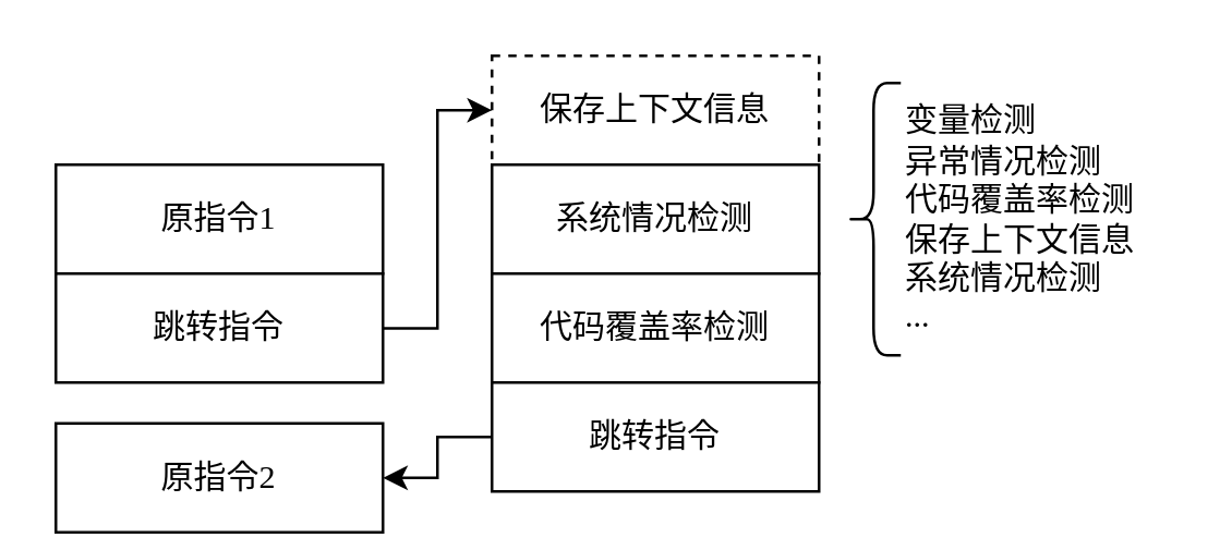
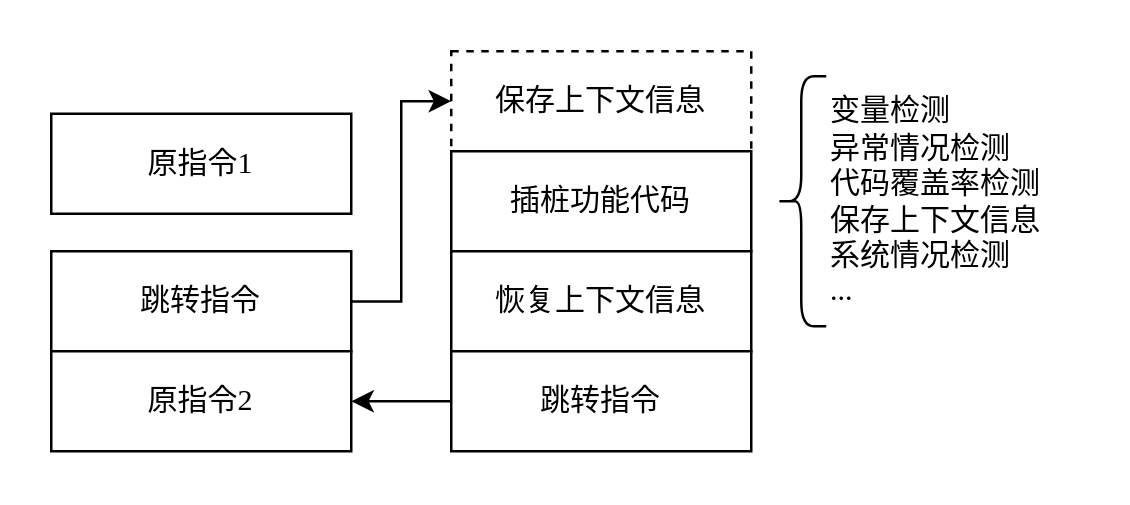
- <mxCell id="2" value="原指令1" style="rounded=0;whiteSpace=wrap;html=1;fontFamily=宋体;" parent="1" vertex="1"><mxGeometry x="20" y="60" width="120" height="40" as="geometry" /></mxCell>
+ <mxCell id="2" value="原指令1" style="rounded=0;whiteSpace=wrap;html=1;fontFamily=宋体;" parent="1" vertex="1"><mxGeometry x="20" y="45" width="120" height="40" as="geometry" /></mxCell>
- <mxCell id="7" value="系统情况检测" style="rounded=0;whiteSpace=wrap;html=1;fontFamily=宋体;" parent="1" vertex="1"><mxGeometry x="180" y="60" width="120" height="40" as="geometry" /></mxCell>
+ <mxCell id="7" value="插桩功能代码" style="rounded=0;whiteSpace=wrap;html=1;fontFamily=宋体;" parent="1" vertex="1"><mxGeometry x="180" y="60" width="120" height="40" as="geometry" /></mxCell>
- <mxCell id="8" value="代码覆盖率检测" style="rounded=0;whiteSpace=wrap;html=1;fontFamily=宋体;" parent="1" vertex="1"><mxGeometry x="180" y="100" width="120" height="40" as="geometry" /></mxCell>
+ <mxCell id="8" value="恢复上下文信息" style="rounded=0;whiteSpace=wrap;html=1;fontFamily=宋体;" parent="1" vertex="1"><mxGeometry x="180" y="100" width="120" height="40" as="geometry" /></mxCell>
- <mxCell id="5" value="原指令2" style="rounded=0;whiteSpace=wrap;html=1;fontFamily=宋体;" parent="1" vertex="1"><mxGeometry x="20" y="155" width="120" height="40" as="geometry" /></mxCell>
+ <mxCell id="5" value="原指令2" style="rounded=0;whiteSpace=wrap;html=1;fontFamily=宋体;" parent="1" vertex="1"><mxGeometry x="20" y="140" width="120" height="40" as="geometry" /></mxCell>
